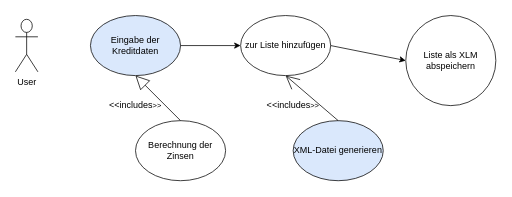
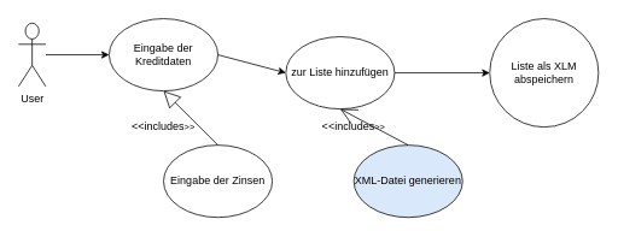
+ <mxCell id="4" value="" style="endArrow=classic;html=1;entryX=0;entryY=0.5;entryDx=0;entryDy=0;" parent="1" source="2" target="3" edge="1"><mxGeometry width="50" height="50" relative="1" as="geometry"><mxPoint x="60" y="90" as="sourcePoint" /><mxPoint x="110" y="40" as="targetPoint" /></mxGeometry></mxCell>
- <mxCell id="3" value="Eingabe der Kreditdaten" style="ellipse;whiteSpace=wrap;html=1;fillColor=#dae8fc;" parent="1" vertex="1"><mxGeometry x="120" y="20" width="120" height="80" as="geometry" /></mxCell>
+ <mxCell id="3" value="Eingabe der Kreditdaten" style="ellipse;whiteSpace=wrap;html=1;" parent="1" vertex="1"><mxGeometry x="120" y="20" width="120" height="80" as="geometry" /></mxCell>
- <mxCell id="6" value="zur Liste hinzufügen" style="ellipse;whiteSpace=wrap;html=1;" parent="1" vertex="1"><mxGeometry x="320" y="20" width="120" height="80" as="geometry" /></mxCell>
+ <mxCell id="6" value="zur Liste hinzufügen" style="ellipse;whiteSpace=wrap;html=1;" parent="1" vertex="1"><mxGeometry x="315" y="40" width="120" height="80" as="geometry" /></mxCell>
- <mxCell id="5" value="Berechnung der Zinsen" style="ellipse;whiteSpace=wrap;html=1;" parent="1" vertex="1"><mxGeometry x="180" y="160" width="120" height="80" as="geometry" /></mxCell>
+ <mxCell id="5" value="Eingabe der Zinsen" style="ellipse;whiteSpace=wrap;html=1;" parent="1" vertex="1"><mxGeometry x="180" y="160" width="120" height="80" as="geometry" /></mxCell>
